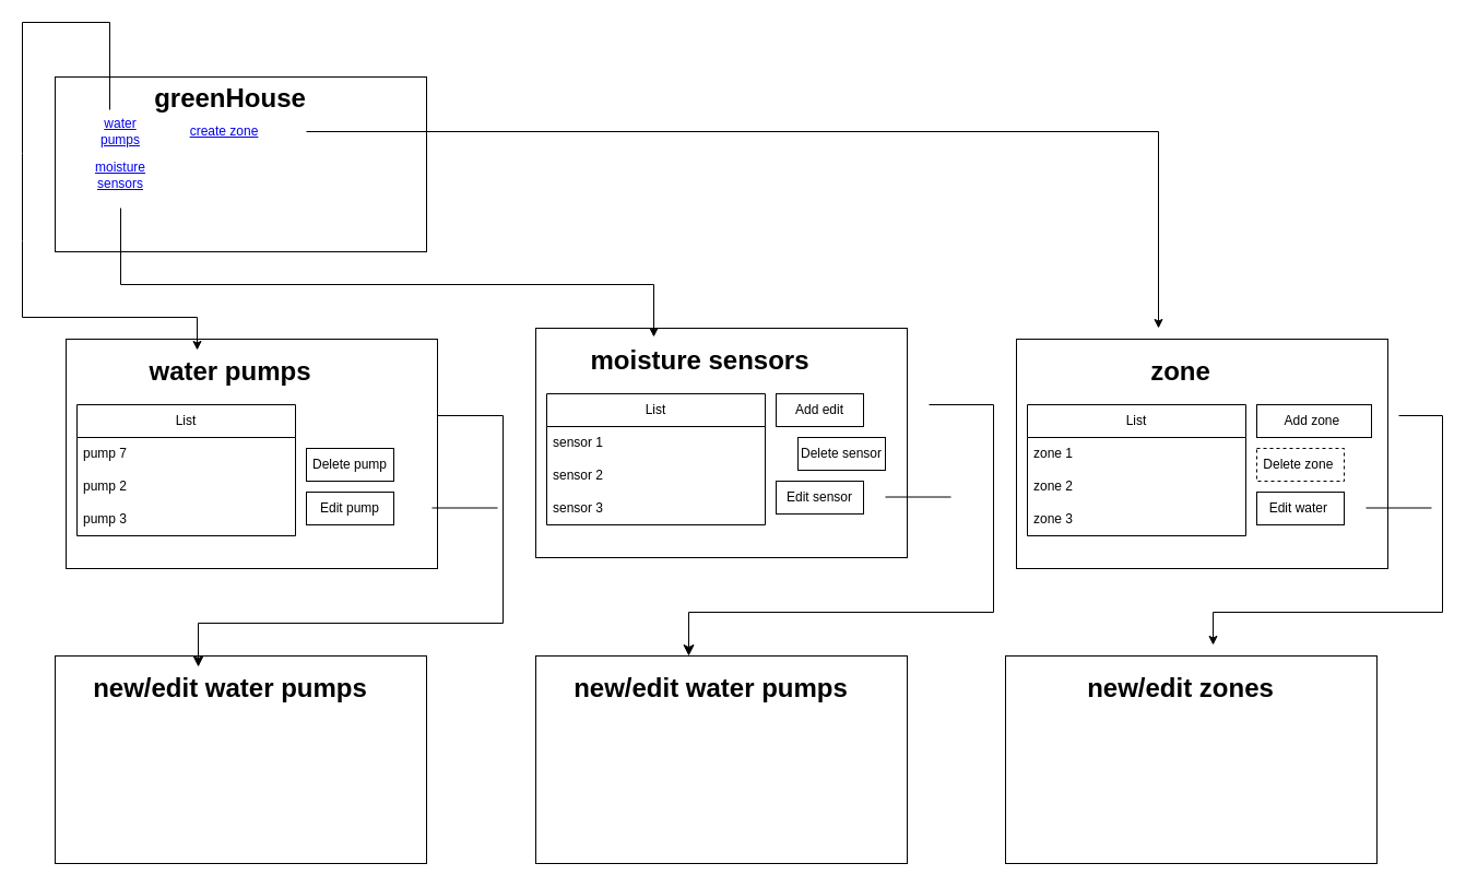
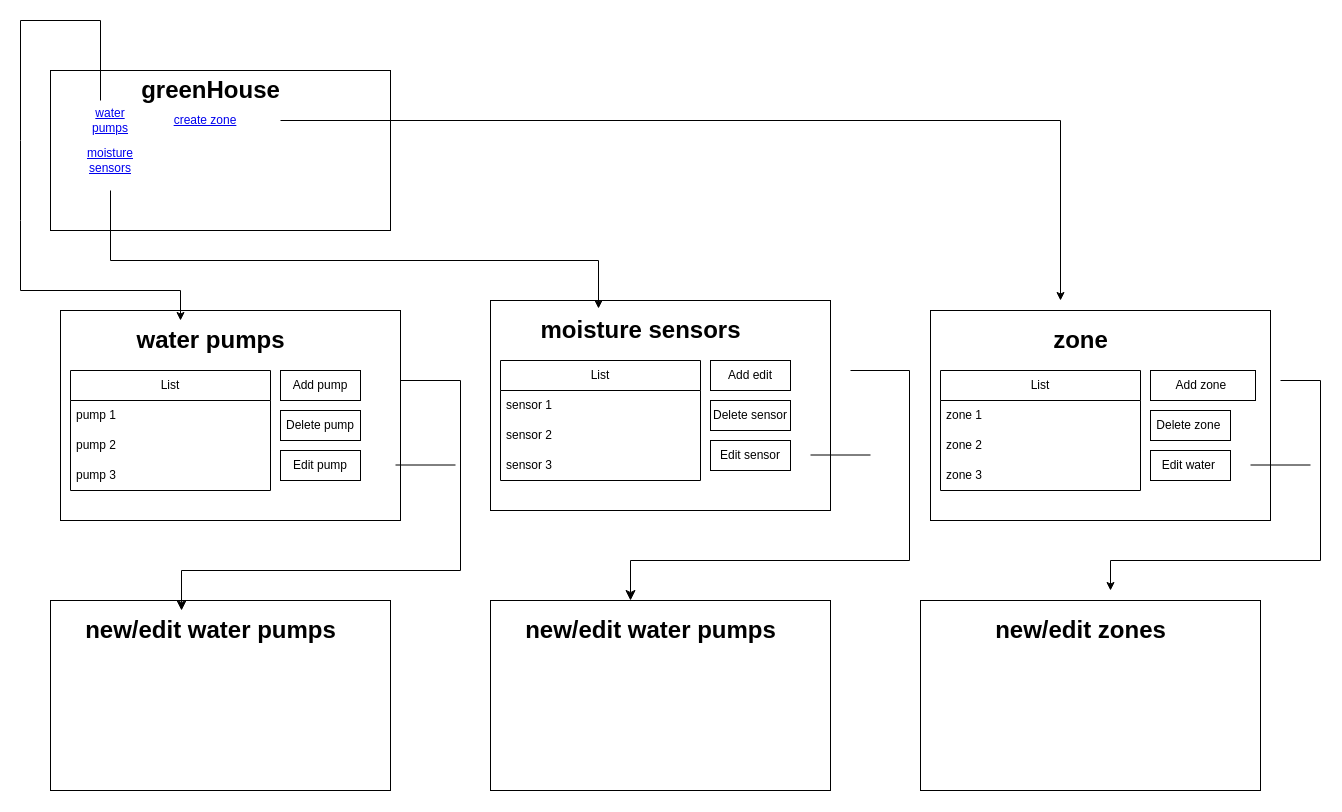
+ <mxCell id="7" value="Add pump" style="html=1;whiteSpace=wrap;" parent="1" vertex="1"><mxGeometry x="280" y="370" width="80" height="30" as="geometry" /></mxCell>
- <mxCell id="4" value="pump 7" style="text;strokeColor=none;fillColor=none;align=left;verticalAlign=middle;spacingLeft=4;spacingRight=4;overflow=hidden;points=[[0,0.5],[1,0.5]];portConstraint=eastwest;rotatable=0;whiteSpace=wrap;html=1;" parent="3" vertex="1"><mxGeometry y="30" width="200" height="30" as="geometry" /></mxCell>
+ <mxCell id="4" value="pump 1" style="text;strokeColor=none;fillColor=none;align=left;verticalAlign=middle;spacingLeft=4;spacingRight=4;overflow=hidden;points=[[0,0.5],[1,0.5]];portConstraint=eastwest;rotatable=0;whiteSpace=wrap;html=1;" parent="3" vertex="1"><mxGeometry y="30" width="200" height="30" as="geometry" /></mxCell>
- <mxCell id="27" value="Delete sensor" style="html=1;whiteSpace=wrap;" vertex="1" parent="1"><mxGeometry x="730" y="400" width="80" height="30" as="geometry" /></mxCell>
+ <mxCell id="27" value="Delete sensor" style="html=1;whiteSpace=wrap;" vertex="1" parent="1"><mxGeometry x="710" y="400" width="80" height="30" as="geometry" /></mxCell>
- <mxCell id="43" value="Delete&amp;nbsp;&lt;span style=&quot;text-align: left;&quot;&gt;zone&amp;nbsp;&lt;/span&gt;" style="html=1;whiteSpace=wrap;dashed=1;" vertex="1" parent="1"><mxGeometry x="1150" y="410" width="80" height="30" as="geometry" /></mxCell>
+ <mxCell id="43" value="Delete&amp;nbsp;&lt;span style=&quot;text-align: left;&quot;&gt;zone&amp;nbsp;&lt;/span&gt;" style="html=1;whiteSpace=wrap;" vertex="1" parent="1"><mxGeometry x="1150" y="410" width="80" height="30" as="geometry" /></mxCell>
